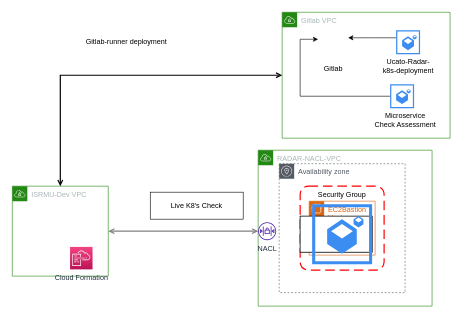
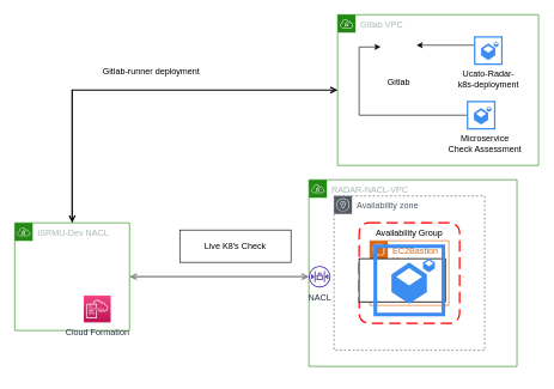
- <mxCell id="26" value="Gitlab-runner deployment" style="text;html=1;align=center;verticalAlign=middle;resizable=0;points=[];autosize=1;strokeColor=none;fillColor=none;" vertex="1" parent="1"><mxGeometry x="130" y="55" width="160" height="30" as="geometry" /></mxCell>
+ <mxCell id="26" value="Gitlab-runner deployment" style="text;html=1;align=center;verticalAlign=middle;resizable=0;points=[];autosize=1;strokeColor=none;fillColor=none;" vertex="1" parent="1"><mxGeometry x="130" y="85" width="160" height="30" as="geometry" /></mxCell>
- <mxCell id="17" value="Security Group" style="rounded=1;arcSize=10;dashed=1;strokeColor=#ff0000;fillColor=none;gradientColor=none;dashPattern=8 4;strokeWidth=2;verticalAlign=top;" parent="16" vertex="1"><mxGeometry width="140" height="140" as="geometry" /></mxCell>
+ <mxCell id="17" value="Availability Group" style="rounded=1;arcSize=10;dashed=1;strokeColor=#ff0000;fillColor=none;gradientColor=none;dashPattern=8 4;strokeWidth=2;verticalAlign=top;" parent="16" vertex="1"><mxGeometry width="140" height="140" as="geometry" /></mxCell>
- <mxCell id="12" value="ISRMU-Dev VPC" style="points=[[0,0],[0.25,0],[0.5,0],[0.75,0],[1,0],[1,0.25],[1,0.5],[1,0.75],[1,1],[0.75,1],[0.5,1],[0.25,1],[0,1],[0,0.75],[0,0.5],[0,0.25]];outlineConnect=0;gradientColor=none;html=1;whiteSpace=wrap;fontSize=12;fontStyle=0;container=1;pointerEvents=0;collapsible=0;recursiveResize=0;shape=mxgraph.aws4.group;grIcon=mxgraph.aws4.group_vpc;strokeColor=#248814;fillColor=none;verticalAlign=top;align=left;spacingLeft=30;fontColor=#AAB7B8;dashed=0;" parent="1" vertex="1"><mxGeometry x="20" y="310" width="160" height="150" as="geometry" /></mxCell>
+ <mxCell id="12" value="ISRMU-Dev NACL" style="points=[[0,0],[0.25,0],[0.5,0],[0.75,0],[1,0],[1,0.25],[1,0.5],[1,0.75],[1,1],[0.75,1],[0.5,1],[0.25,1],[0,1],[0,0.75],[0,0.5],[0,0.25]];outlineConnect=0;gradientColor=none;html=1;whiteSpace=wrap;fontSize=12;fontStyle=0;container=1;pointerEvents=0;collapsible=0;recursiveResize=0;shape=mxgraph.aws4.group;grIcon=mxgraph.aws4.group_vpc;strokeColor=#248814;fillColor=none;verticalAlign=top;align=left;spacingLeft=30;fontColor=#AAB7B8;dashed=0;" parent="1" vertex="1"><mxGeometry x="20" y="310" width="160" height="150" as="geometry" /></mxCell>
